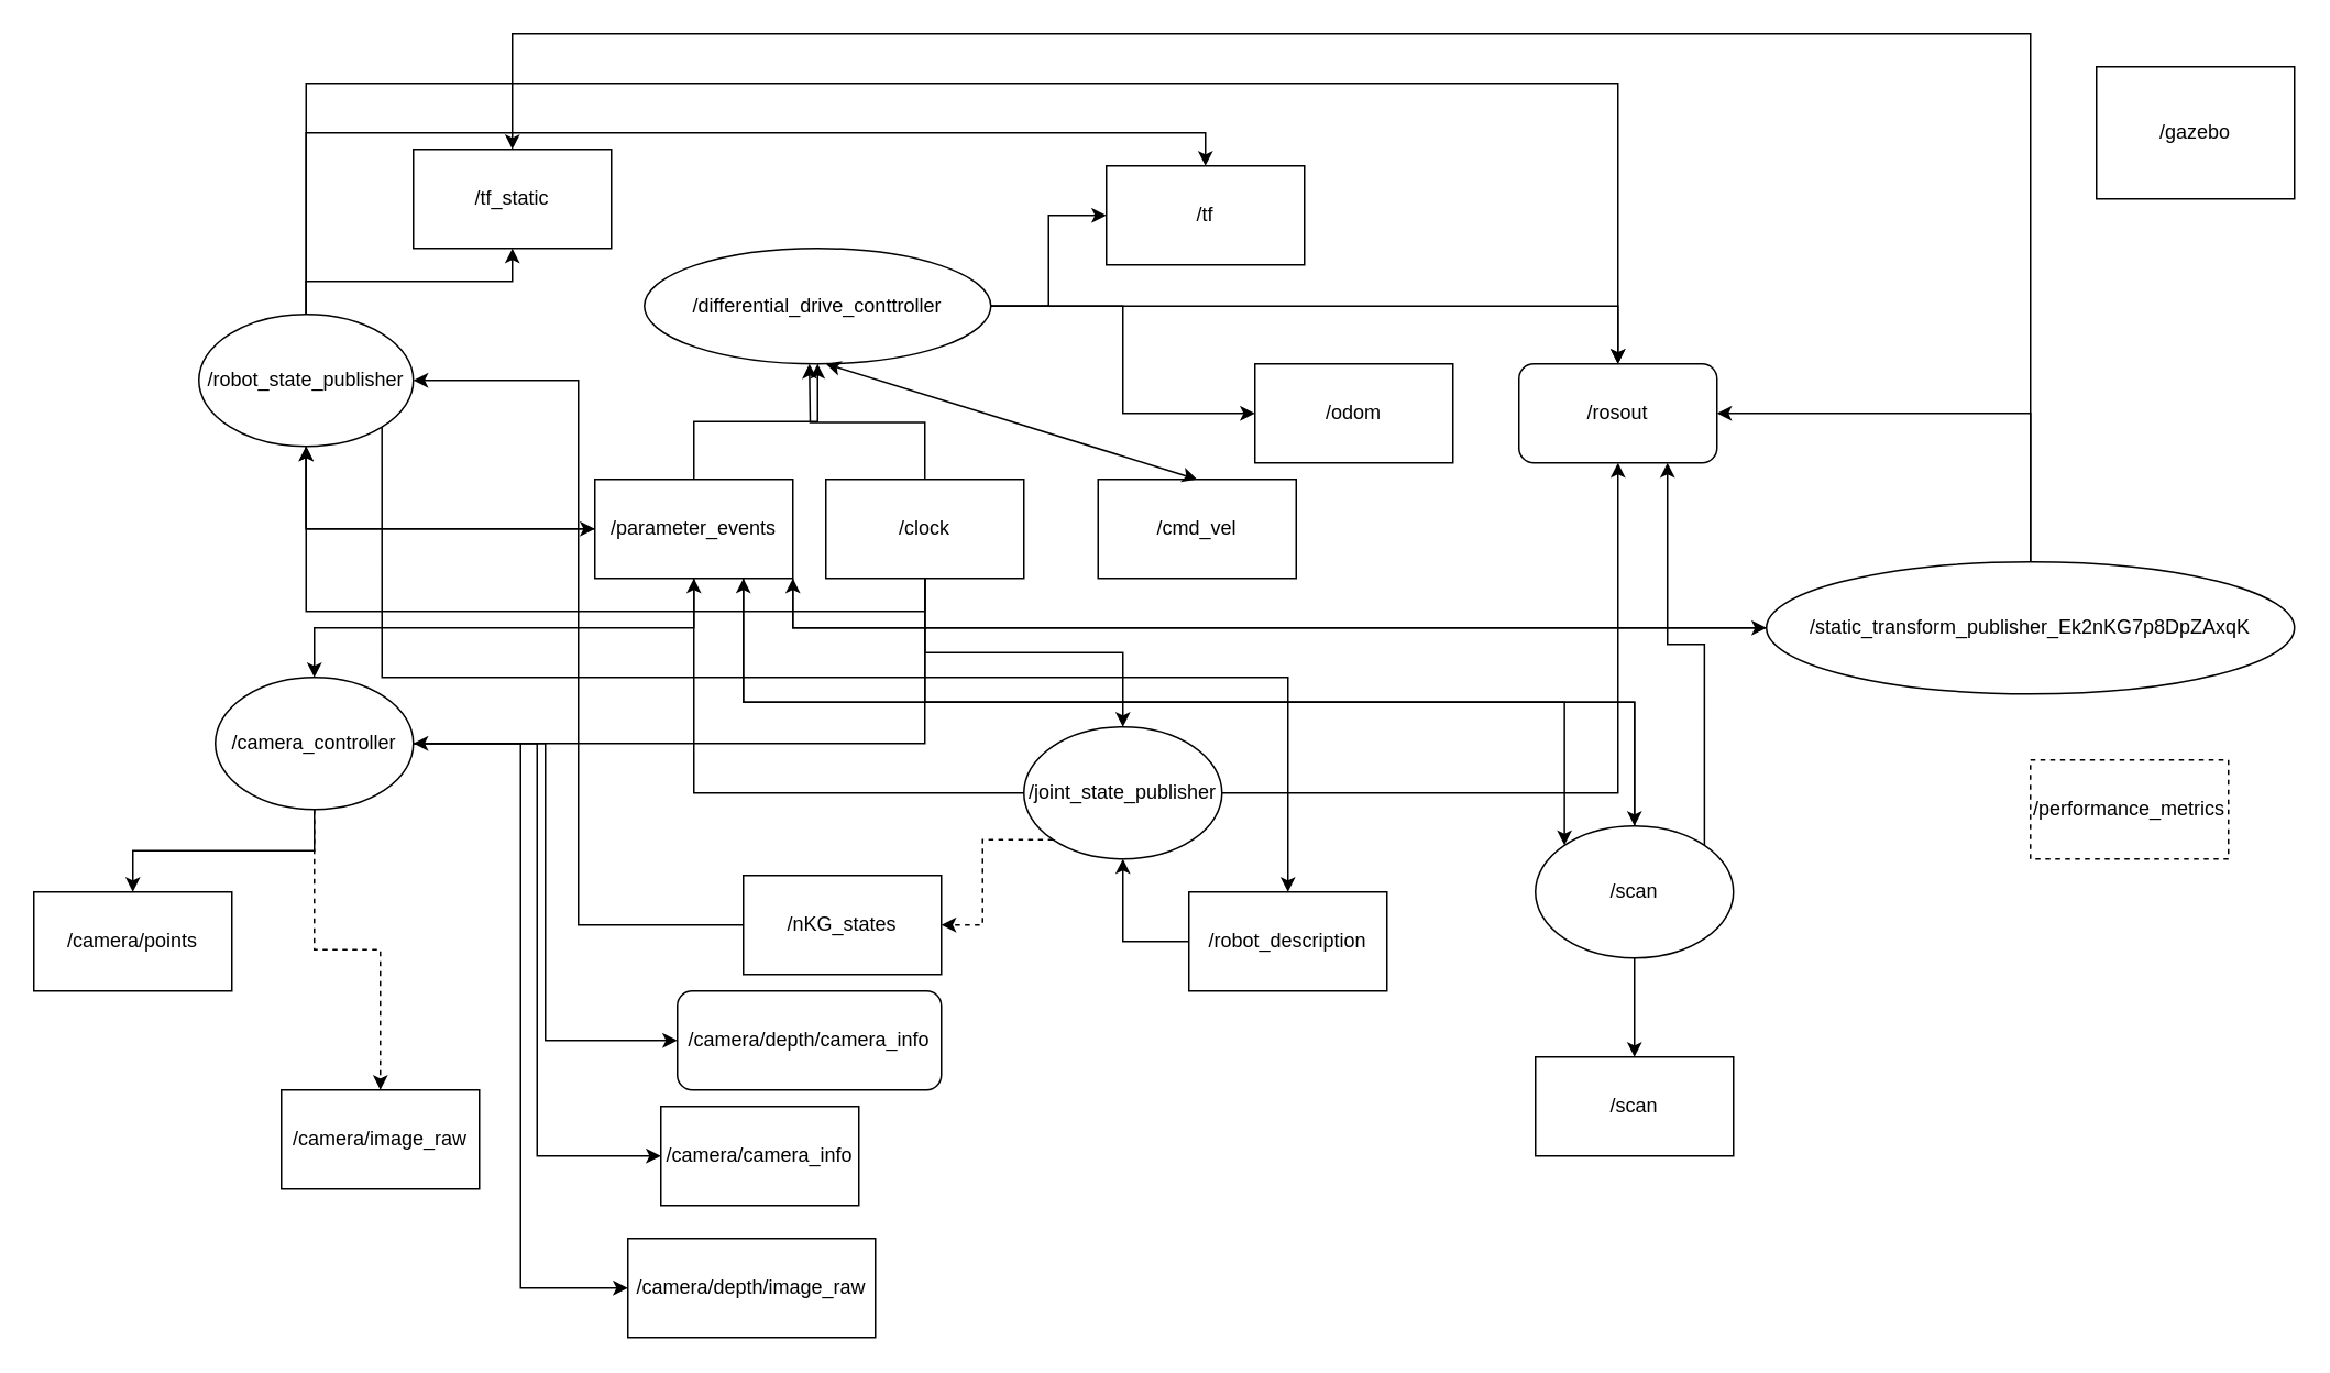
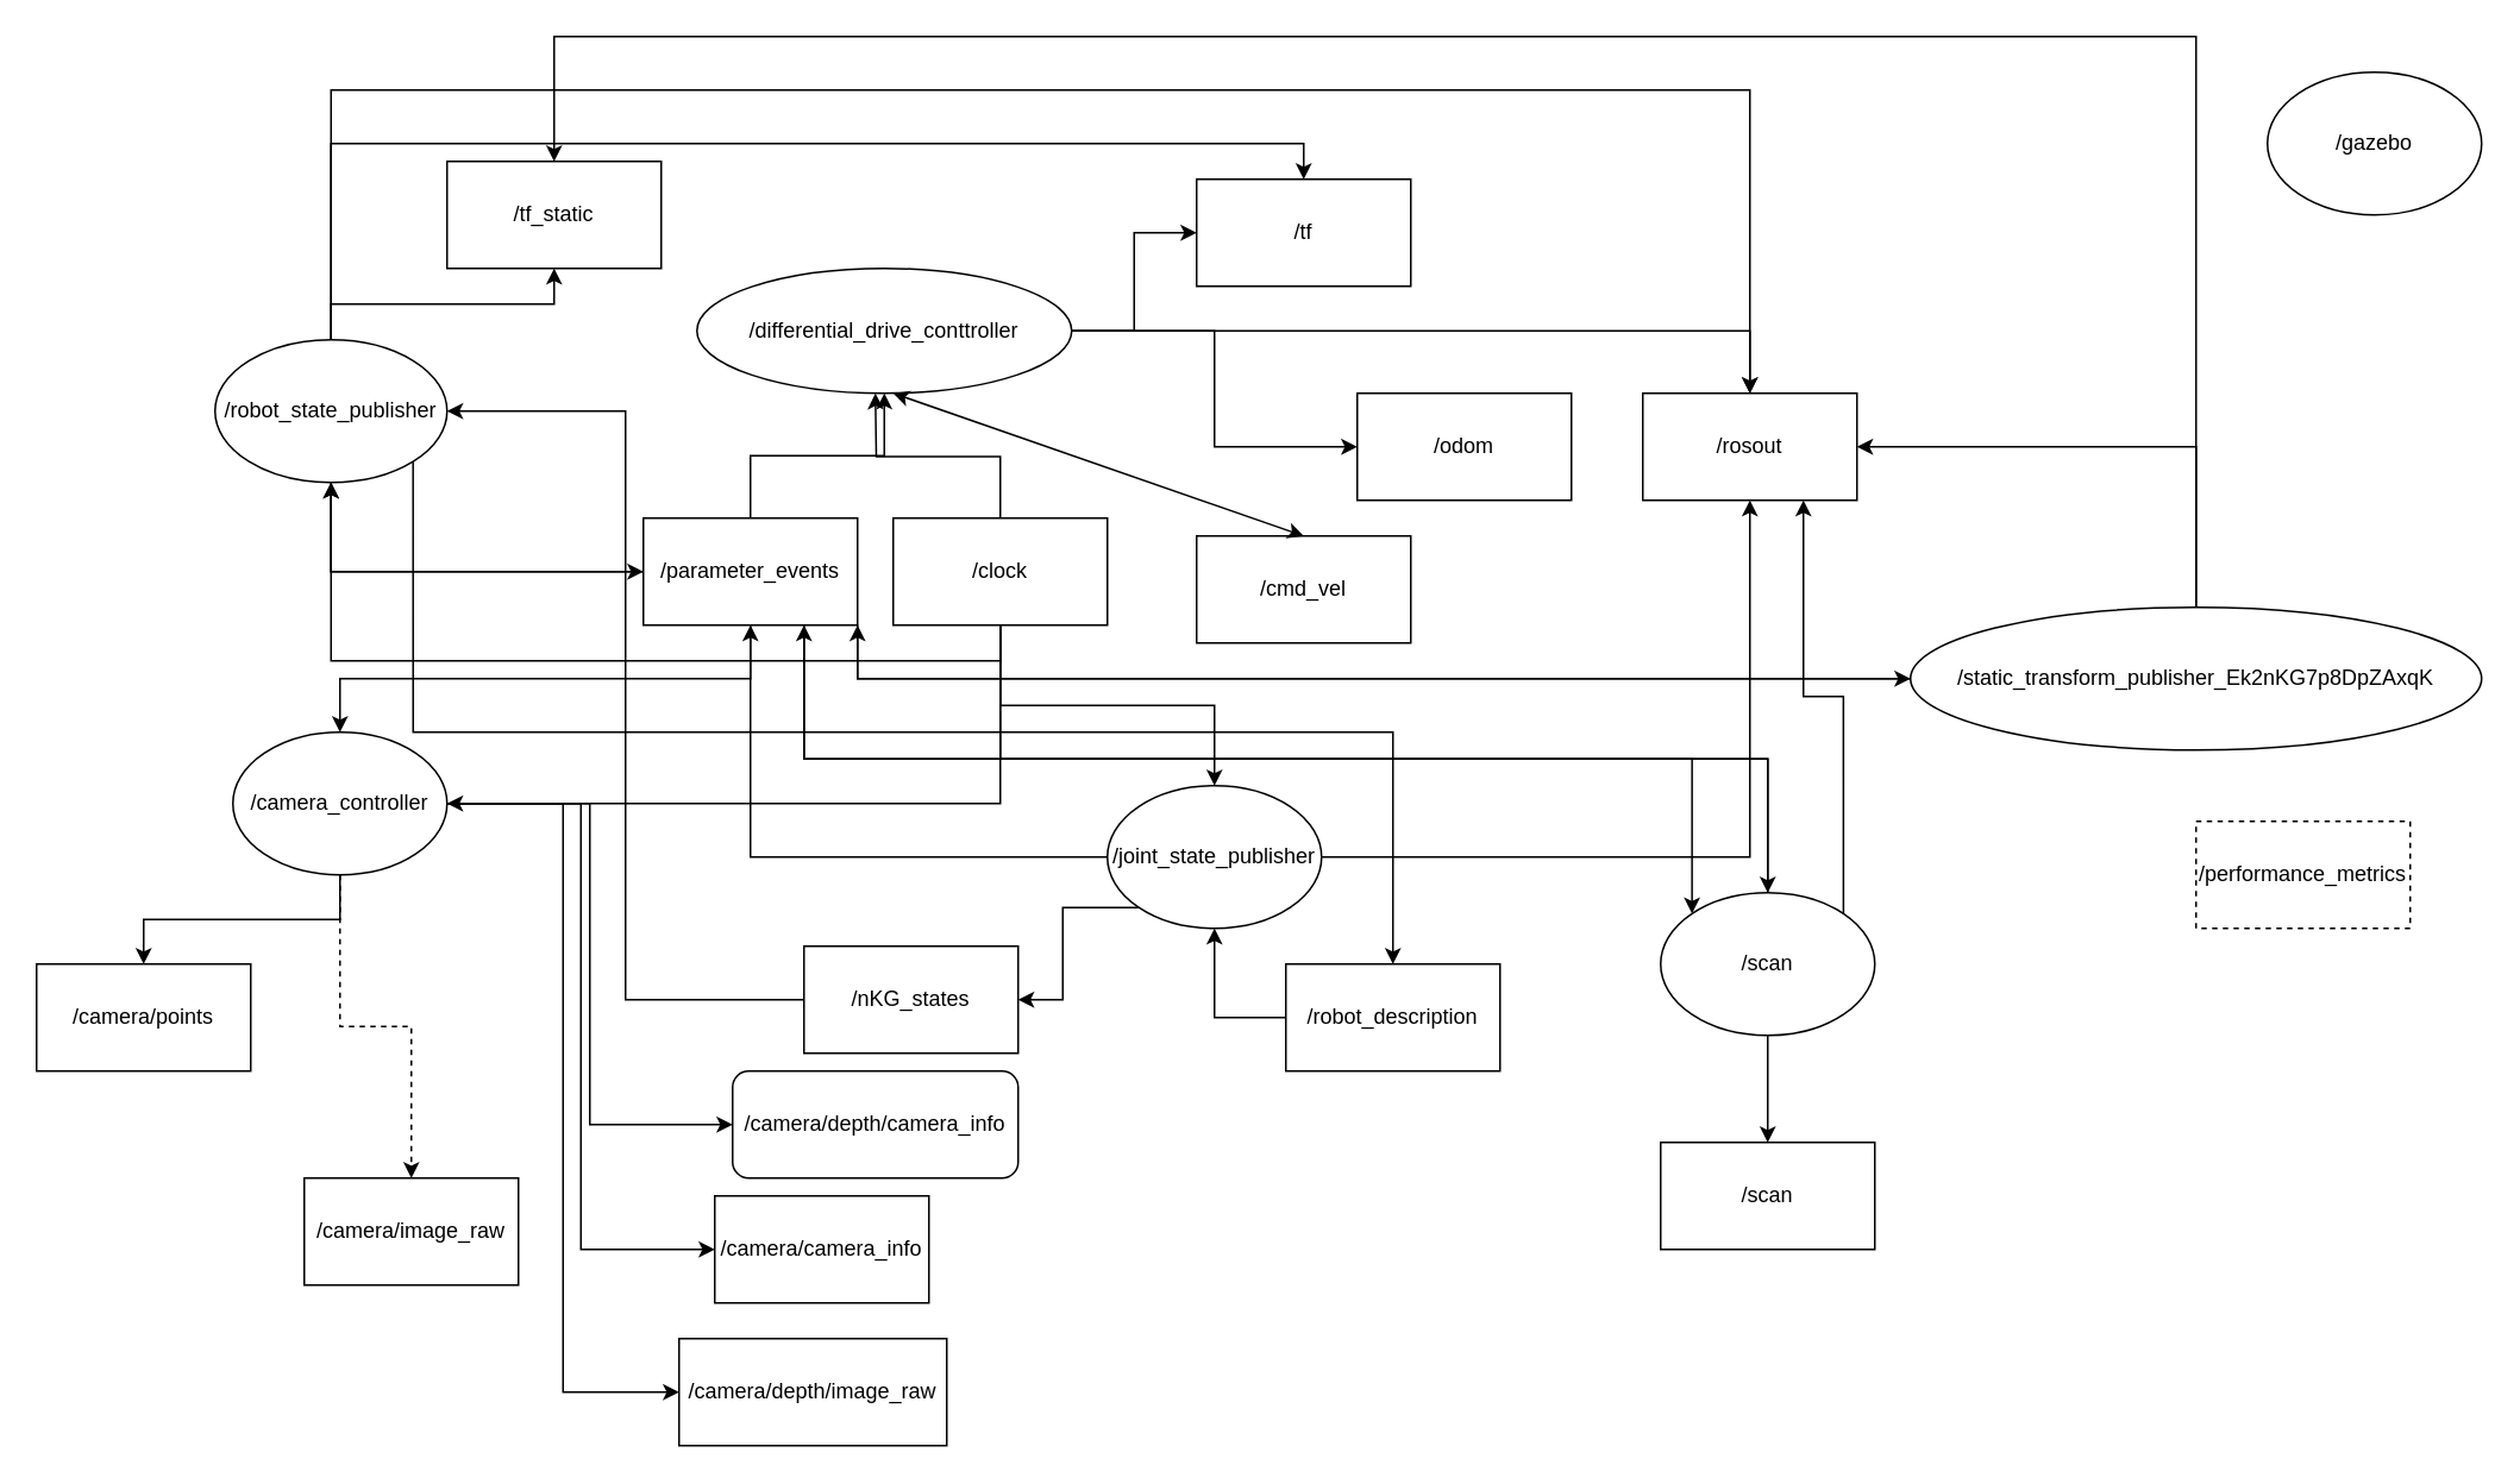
- <mxCell id="8" value="/gazebo" style="whiteSpace=wrap;html=1;rounded=0;" vertex="1" parent="1"><mxGeometry x="1270" y="40" width="120" height="80" as="geometry" /></mxCell>
+ <mxCell id="8" value="/gazebo" style="ellipse;whiteSpace=wrap;html=1;" vertex="1" parent="1"><mxGeometry x="1270" y="40" width="120" height="80" as="geometry" /></mxCell>
- <mxCell id="54" value="/rosout" style="whiteSpace=wrap;html=1;rounded=1;" vertex="1" parent="1"><mxGeometry x="920" y="220" width="120" height="60" as="geometry" /></mxCell>
+ <mxCell id="54" value="/rosout" style="rounded=0;whiteSpace=wrap;html=1;" vertex="1" parent="1"><mxGeometry x="920" y="220" width="120" height="60" as="geometry" /></mxCell>
- <mxCell id="41" value="/cmd_vel" style="rounded=0;whiteSpace=wrap;html=1;" vertex="1" parent="1"><mxGeometry x="665" y="290" width="120" height="60" as="geometry" /></mxCell>
+ <mxCell id="41" value="/cmd_vel" style="rounded=0;whiteSpace=wrap;html=1;" vertex="1" parent="1"><mxGeometry x="670" y="300" width="120" height="60" as="geometry" /></mxCell>
- <mxCell id="25" style="edgeStyle=orthogonalEdgeStyle;rounded=0;orthogonalLoop=1;jettySize=auto;html=1;exitX=0;exitY=1;exitDx=0;exitDy=0;entryX=1;entryY=0.5;entryDx=0;entryDy=0;dashed=1;" edge="1" parent="1" source="26" target="43"><mxGeometry relative="1" as="geometry" /></mxCell>
+ <mxCell id="25" style="edgeStyle=orthogonalEdgeStyle;rounded=0;orthogonalLoop=1;jettySize=auto;html=1;exitX=0;exitY=1;exitDx=0;exitDy=0;entryX=1;entryY=0.5;entryDx=0;entryDy=0;" edge="1" parent="1" source="26" target="43"><mxGeometry relative="1" as="geometry" /></mxCell>
